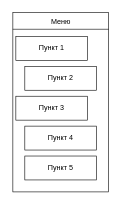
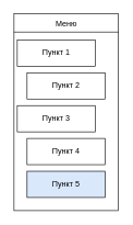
- <mxCell id="7" value="Пункт 5" style="rounded=0;whiteSpace=wrap;html=1;fontStyle=0" vertex="1" parent="1"><mxGeometry x="41" y="260" width="120" height="40" as="geometry" /></mxCell>
+ <mxCell id="7" value="Пункт 5" style="rounded=0;whiteSpace=wrap;html=1;fontStyle=0;fillColor=#dae8fc;" vertex="1" parent="1"><mxGeometry x="41" y="260" width="120" height="40" as="geometry" /></mxCell>
